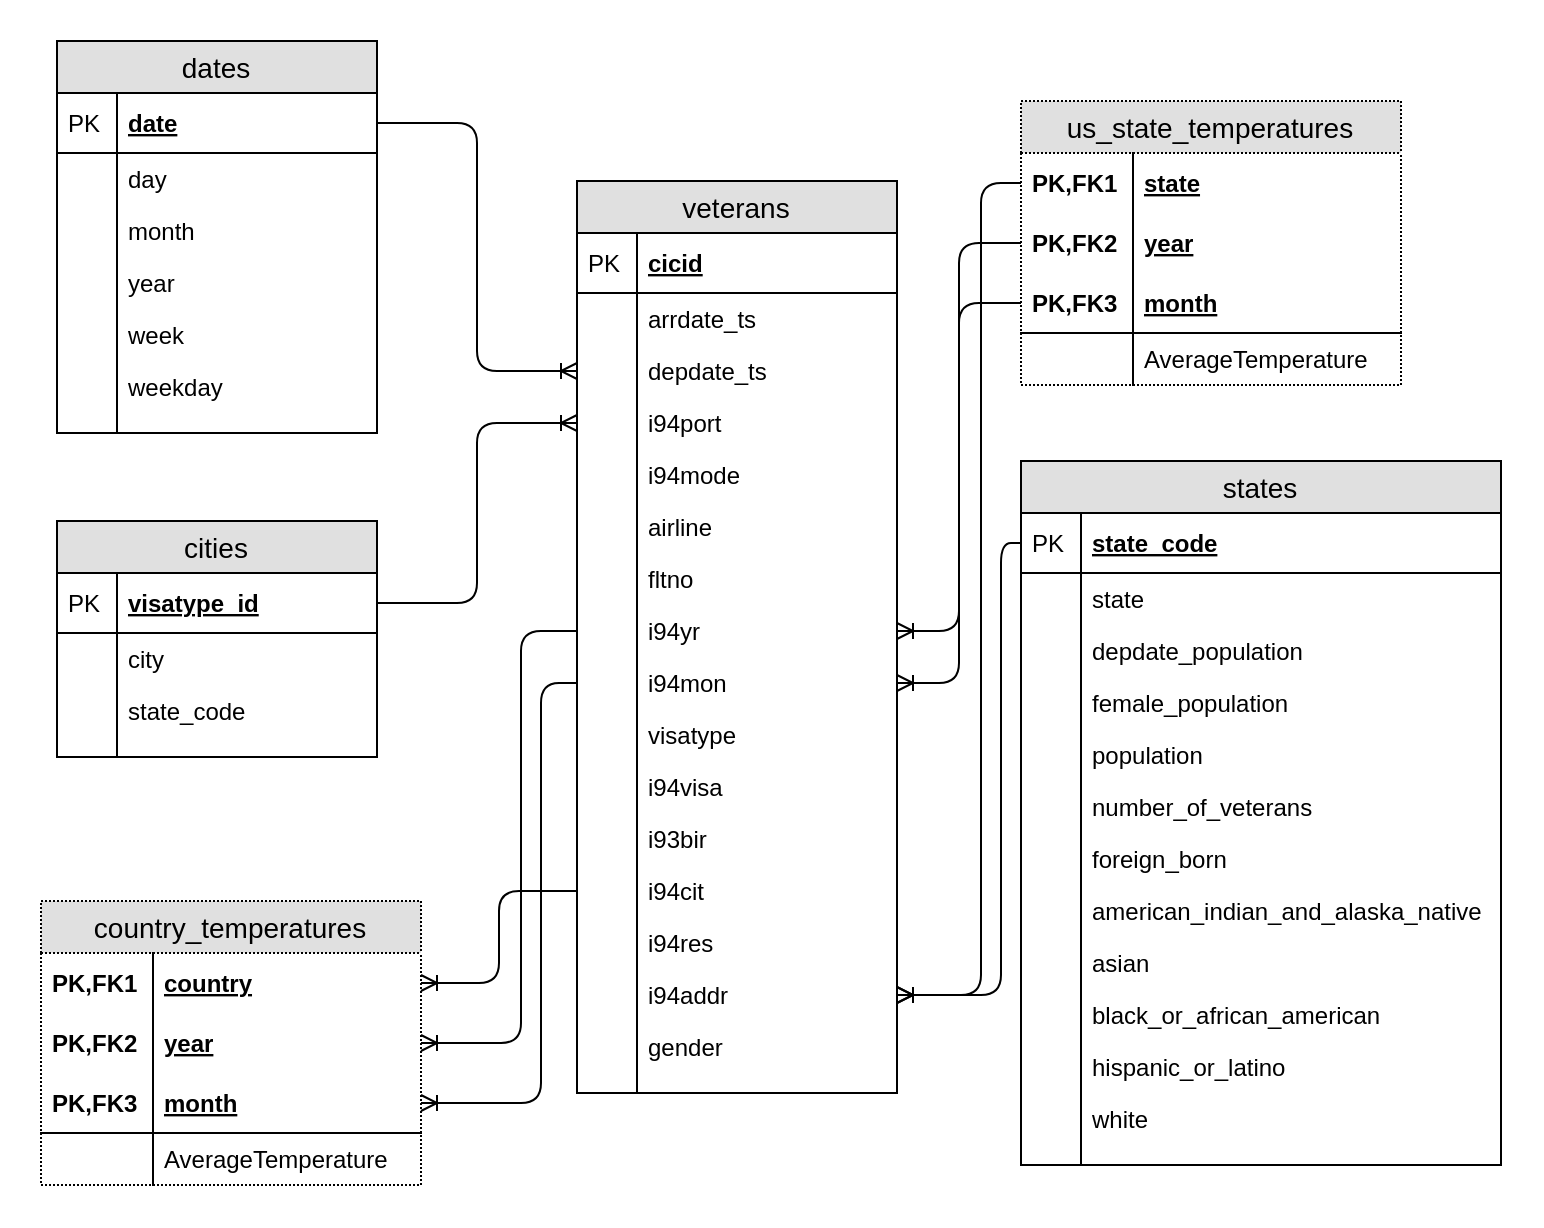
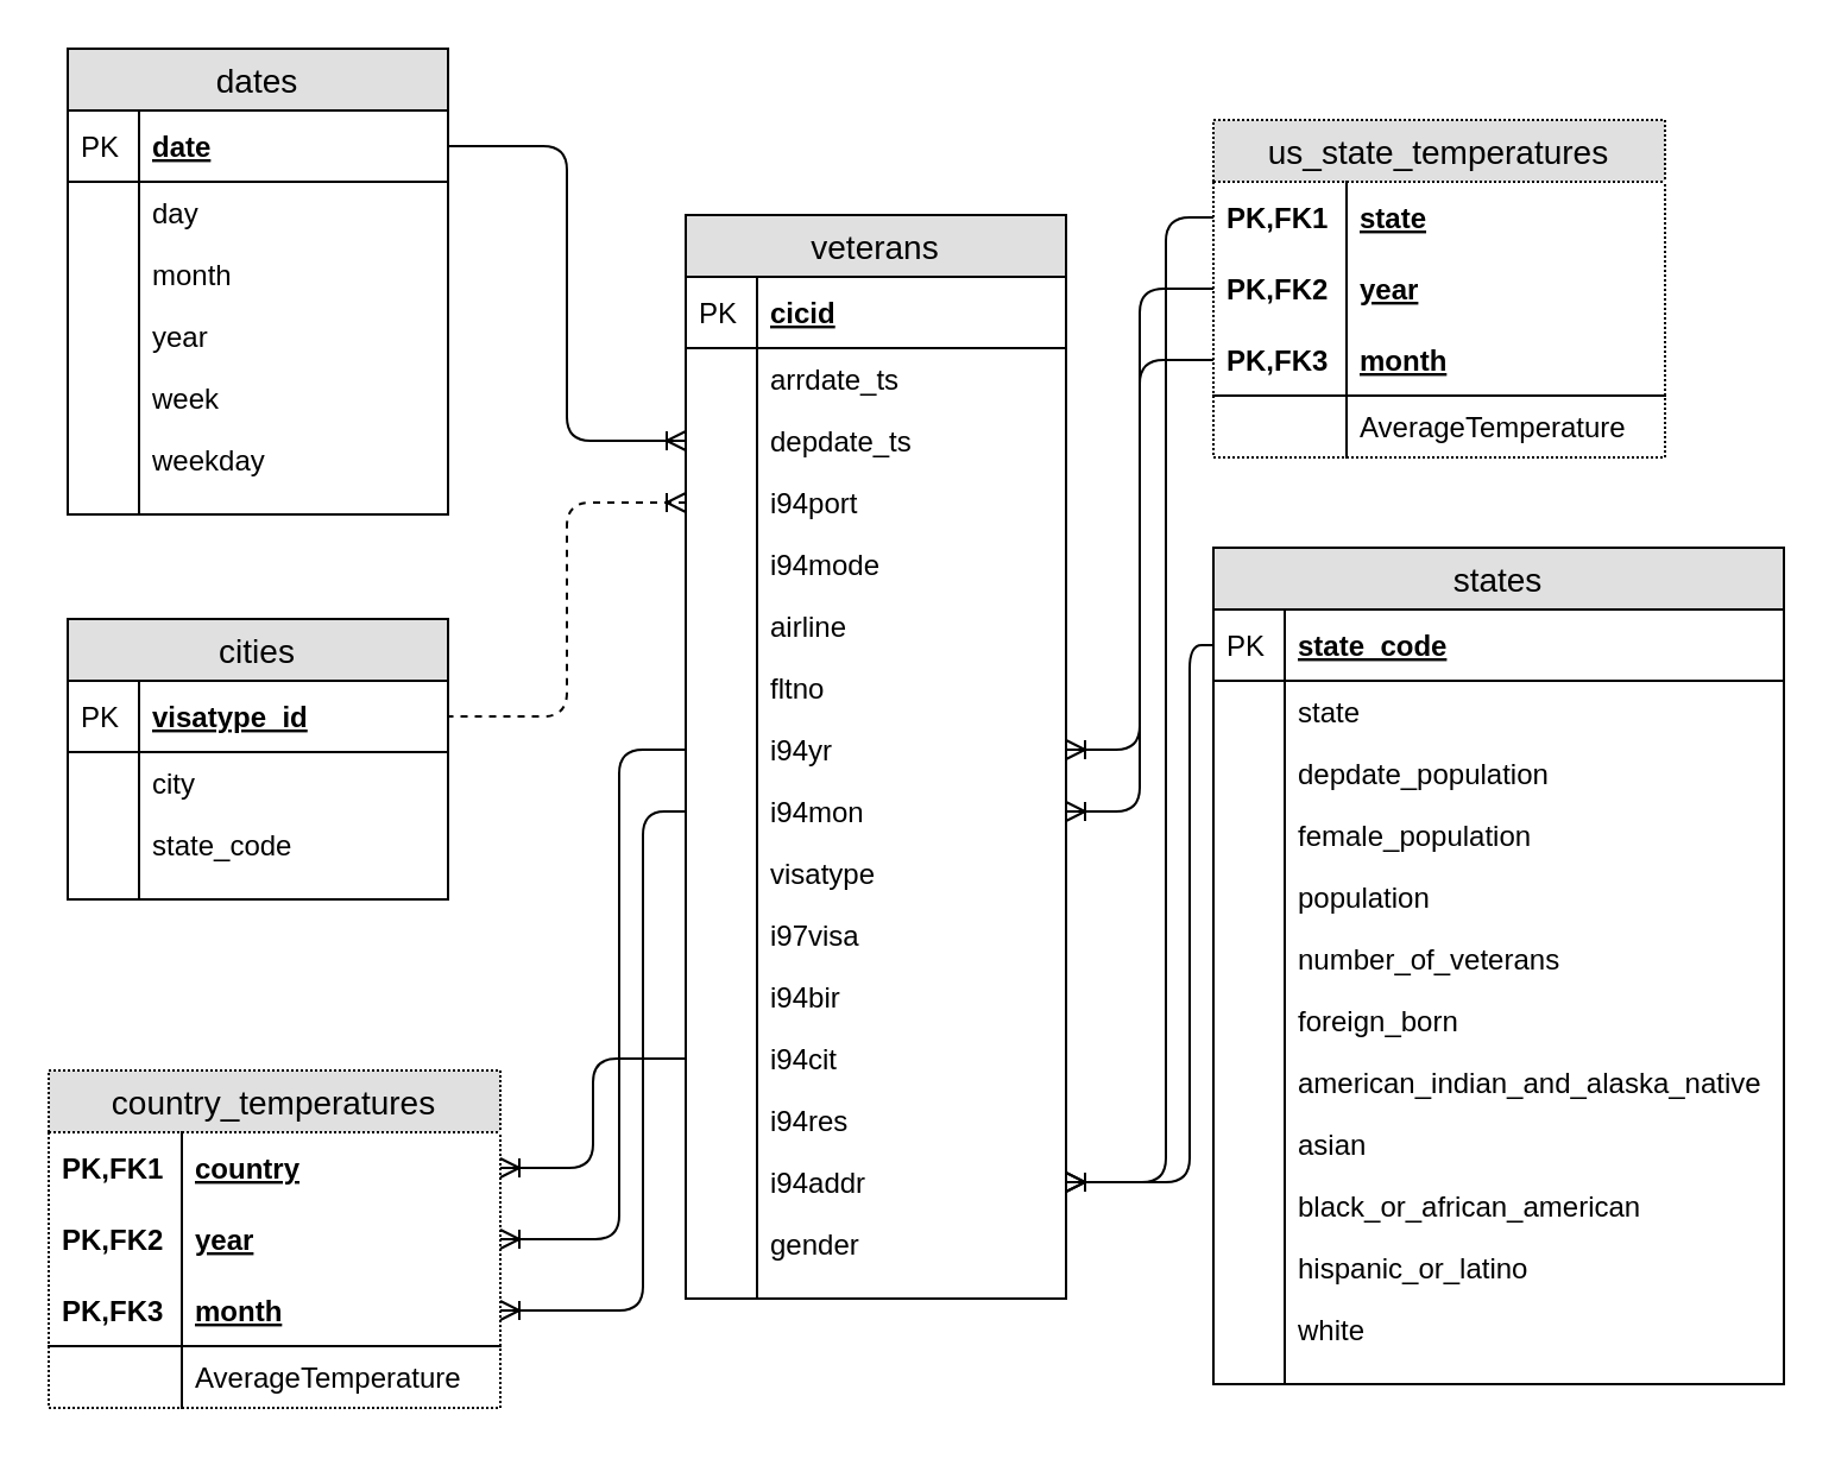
- <mxCell id="62" style="edgeStyle=orthogonalEdgeStyle;orthogonalLoop=1;jettySize=auto;html=1;exitX=0;exitY=0.5;exitDx=0;exitDy=0;entryX=1;entryY=0.5;entryDx=0;entryDy=0;startArrow=ERoneToMany;startFill=0;endArrow=none;endFill=0;" parent="1" source="33" target="3" edge="1"><mxGeometry relative="1" as="geometry" /></mxCell>
+ <mxCell id="62" style="edgeStyle=orthogonalEdgeStyle;orthogonalLoop=1;jettySize=auto;html=1;exitX=0;exitY=0.5;exitDx=0;exitDy=0;entryX=1;entryY=0.5;entryDx=0;entryDy=0;startArrow=ERoneToMany;startFill=0;endArrow=none;endFill=0;dashed=1;" parent="1" source="33" target="3" edge="1"><mxGeometry relative="1" as="geometry" /></mxCell>
- <mxCell id="47" value="i94visa" style="shape=partialRectangle;top=0;left=0;right=0;bottom=0;align=left;verticalAlign=top;fillColor=none;spacingLeft=34;spacingRight=4;overflow=hidden;rotatable=0;points=[[0,0.5],[1,0.5]];portConstraint=eastwest;dropTarget=0;fontSize=12;" parent="26" vertex="1"><mxGeometry y="290" width="160" height="26" as="geometry" /></mxCell>
+ <mxCell id="47" value="i97visa" style="shape=partialRectangle;top=0;left=0;right=0;bottom=0;align=left;verticalAlign=top;fillColor=none;spacingLeft=34;spacingRight=4;overflow=hidden;rotatable=0;points=[[0,0.5],[1,0.5]];portConstraint=eastwest;dropTarget=0;fontSize=12;" parent="26" vertex="1"><mxGeometry y="290" width="160" height="26" as="geometry" /></mxCell>
- <mxCell id="49" value="i93bir" style="shape=partialRectangle;top=0;left=0;right=0;bottom=0;align=left;verticalAlign=top;fillColor=none;spacingLeft=34;spacingRight=4;overflow=hidden;rotatable=0;points=[[0,0.5],[1,0.5]];portConstraint=eastwest;dropTarget=0;fontSize=12;" parent="26" vertex="1"><mxGeometry y="316" width="160" height="26" as="geometry" /></mxCell>
+ <mxCell id="49" value="i94bir" style="shape=partialRectangle;top=0;left=0;right=0;bottom=0;align=left;verticalAlign=top;fillColor=none;spacingLeft=34;spacingRight=4;overflow=hidden;rotatable=0;points=[[0,0.5],[1,0.5]];portConstraint=eastwest;dropTarget=0;fontSize=12;" parent="26" vertex="1"><mxGeometry y="316" width="160" height="26" as="geometry" /></mxCell>
